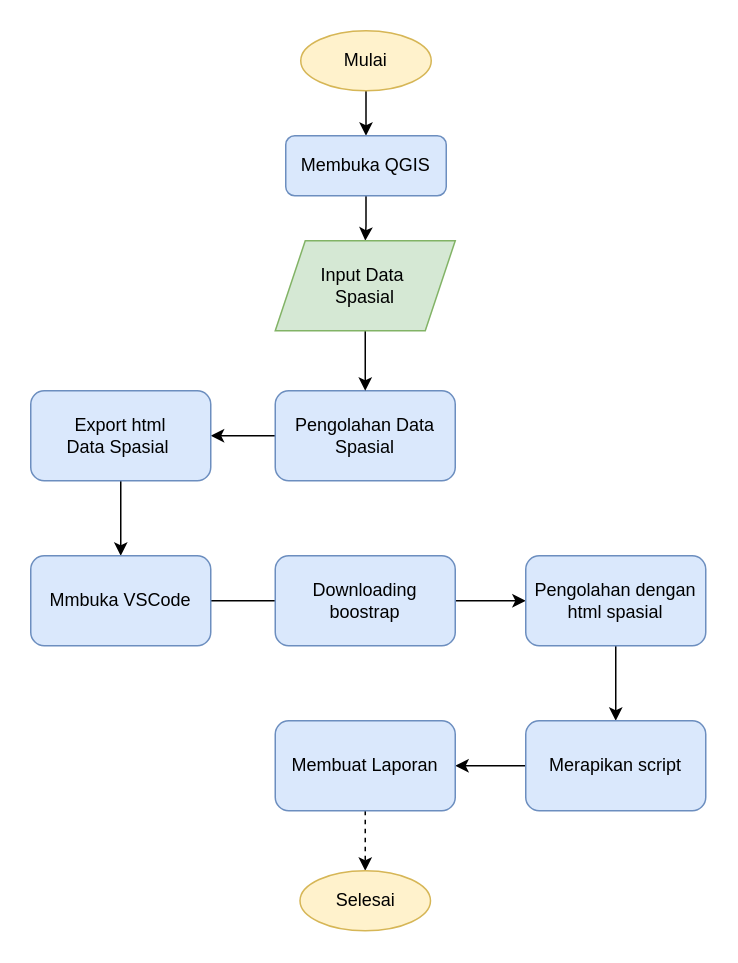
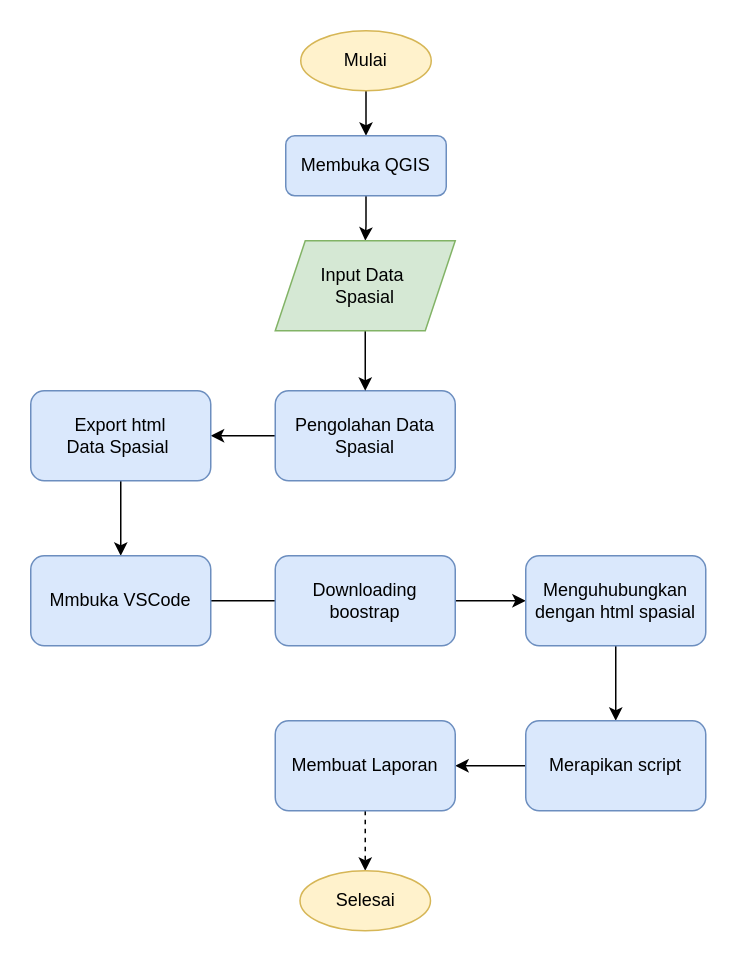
- <mxCell id="17" value="Pengolahan dengan html spasial" style="rounded=1;whiteSpace=wrap;html=1;fillColor=#dae8fc;strokeColor=#6c8ebf;" vertex="1" parent="1"><mxGeometry x="350" y="370" width="120" height="60" as="geometry" /></mxCell>
+ <mxCell id="17" value="Menguhubungkan dengan html spasial" style="rounded=1;whiteSpace=wrap;html=1;fillColor=#dae8fc;strokeColor=#6c8ebf;" vertex="1" parent="1"><mxGeometry x="350" y="370" width="120" height="60" as="geometry" /></mxCell>
